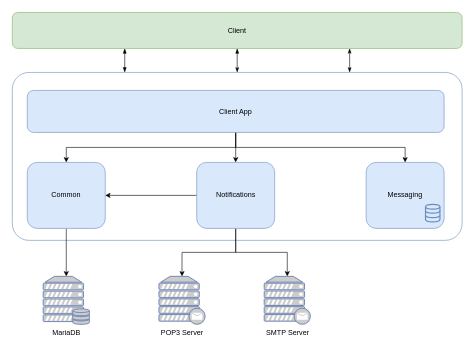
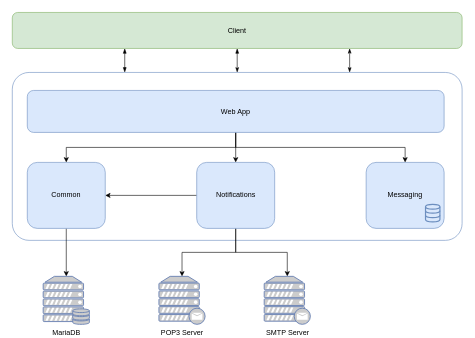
- <mxCell id="13" value="Client App" style="rounded=1;whiteSpace=wrap;html=1;dashed=0;fillColor=#dae8fc;strokeColor=#6c8ebf;" vertex="1" parent="1"><mxGeometry x="45" y="150" width="695" height="70" as="geometry" /></mxCell>
+ <mxCell id="13" value="Web App" style="rounded=1;whiteSpace=wrap;html=1;dashed=0;fillColor=#dae8fc;strokeColor=#6c8ebf;" vertex="1" parent="1"><mxGeometry x="45" y="150" width="695" height="70" as="geometry" /></mxCell>
